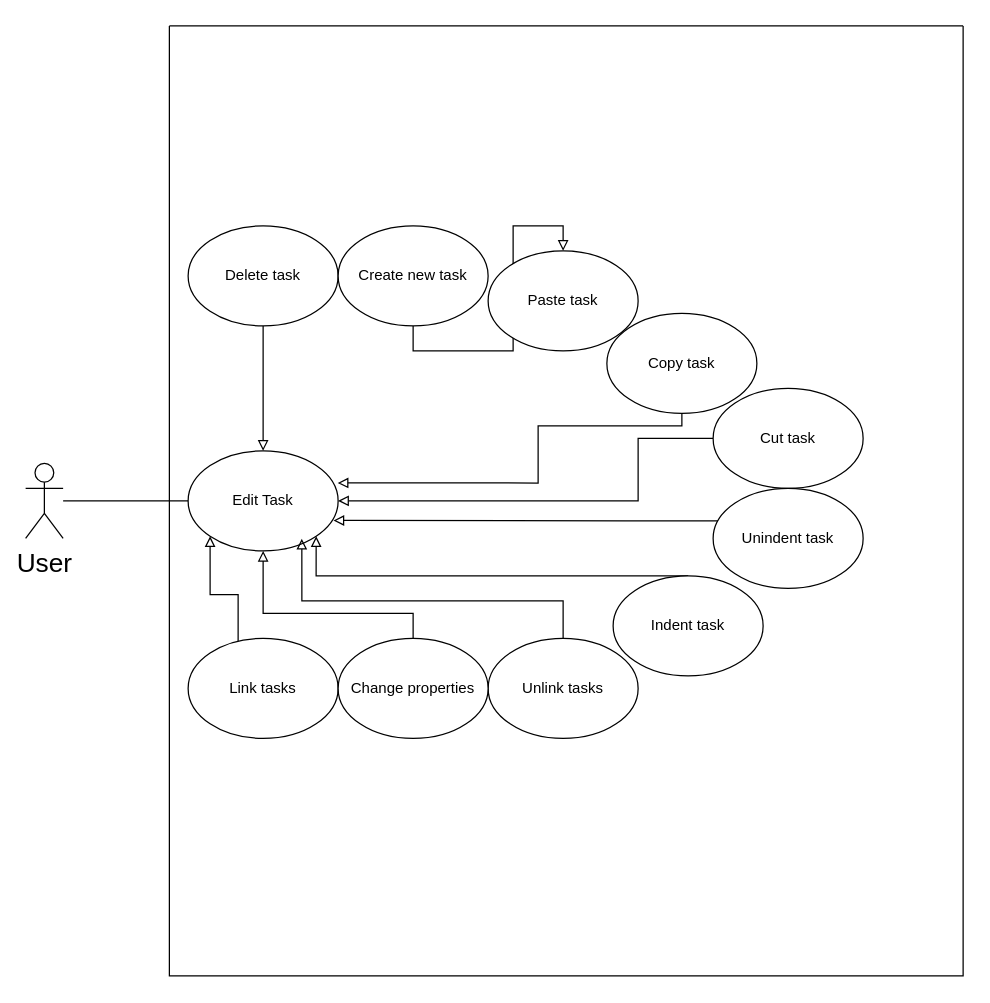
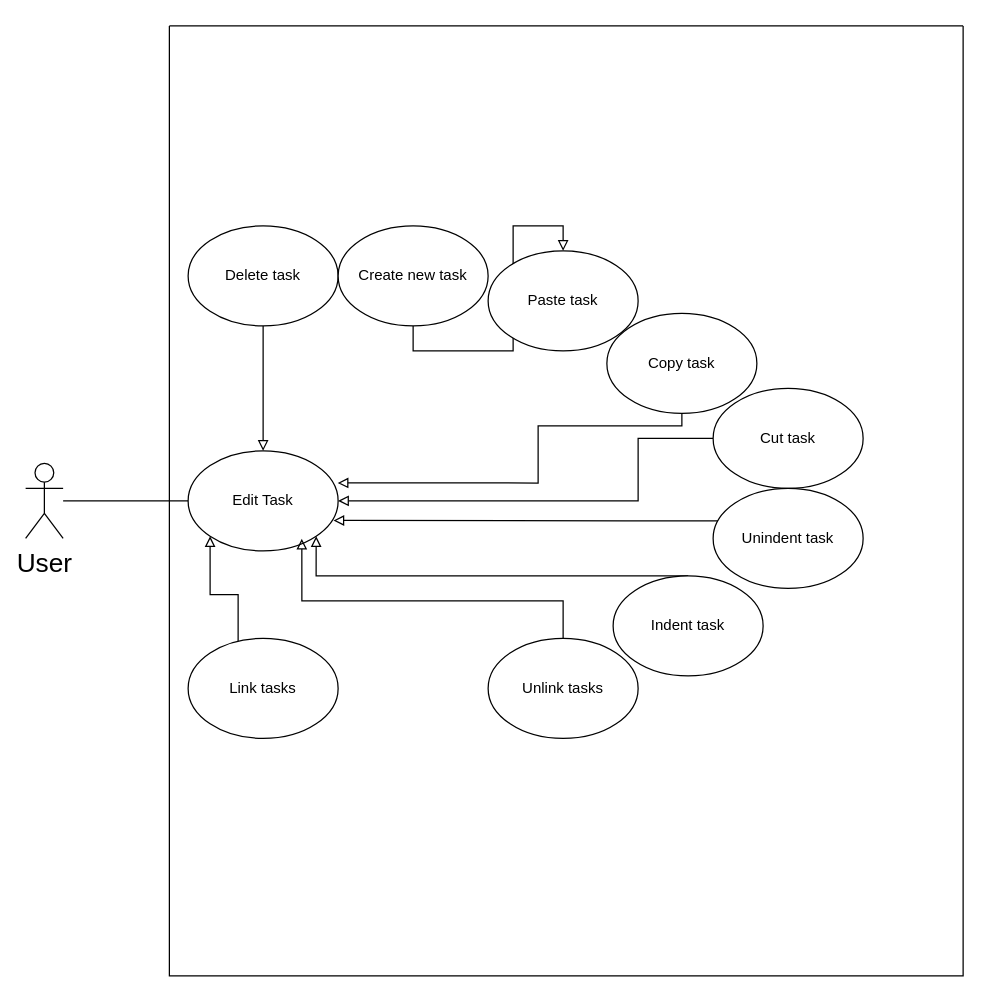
- <mxCell id="23" style="edgeStyle=orthogonalEdgeStyle;rounded=0;orthogonalLoop=1;jettySize=auto;html=1;entryX=0.5;entryY=1;entryDx=0;entryDy=0;endArrow=block;endFill=0;" edge="1" parent="6" source="24" target="7"><mxGeometry relative="1" as="geometry"><Array as="points"><mxPoint x="195" y="470" /><mxPoint x="75" y="470" /></Array></mxGeometry></mxCell>
- <mxCell id="24" value="Change properties" style="ellipse;whiteSpace=wrap;html=1;" vertex="1" parent="6"><mxGeometry x="135" y="490" width="120" height="80" as="geometry" /></mxCell>
